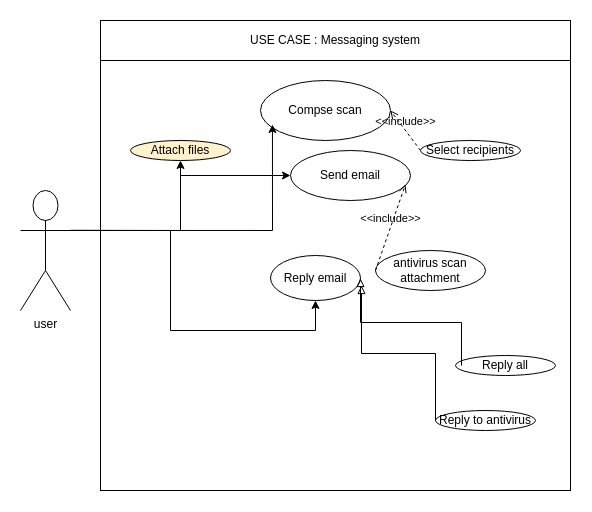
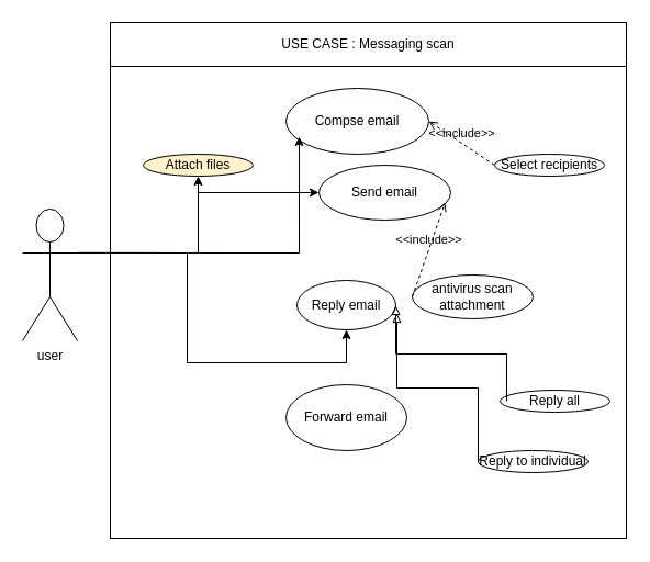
- <mxCell id="22" value="USE CASE : Messaging system" style="rounded=0;whiteSpace=wrap;html=1;" vertex="1" parent="1"><mxGeometry x="100" y="20" width="470" height="40" as="geometry" /></mxCell>
+ <mxCell id="22" value="USE CASE : Messaging scan" style="rounded=0;whiteSpace=wrap;html=1;" vertex="1" parent="1"><mxGeometry x="100" y="20" width="470" height="40" as="geometry" /></mxCell>
- <mxCell id="5" value="Compse scan" style="ellipse;whiteSpace=wrap;html=1;" parent="1" vertex="1"><mxGeometry x="260" y="80" width="130" height="60" as="geometry" /></mxCell>
+ <mxCell id="5" value="Compse email" style="ellipse;whiteSpace=wrap;html=1;" parent="1" vertex="1"><mxGeometry x="260" y="80" width="130" height="60" as="geometry" /></mxCell>
- <mxCell id="12" value="Select recipients" style="ellipse;whiteSpace=wrap;html=1;" parent="1" vertex="1"><mxGeometry x="420" y="140" width="100" height="20" as="geometry" /></mxCell>
+ <mxCell id="12" value="Select recipients" style="ellipse;whiteSpace=wrap;html=1;" parent="1" vertex="1"><mxGeometry x="450" y="140" width="100" height="20" as="geometry" /></mxCell>
+ <mxCell id="10" value="Forward email" style="ellipse;whiteSpace=wrap;html=1;" parent="1" vertex="1"><mxGeometry x="260" y="350" width="110" height="60" as="geometry" /></mxCell>
- <mxCell id="8" value="Reply to antivirus" style="ellipse;whiteSpace=wrap;html=1;" parent="1" vertex="1"><mxGeometry x="435" y="410" width="100" height="20" as="geometry" /></mxCell>
+ <mxCell id="8" value="Reply to individual" style="ellipse;whiteSpace=wrap;html=1;" parent="1" vertex="1"><mxGeometry x="435" y="410" width="100" height="20" as="geometry" /></mxCell>
